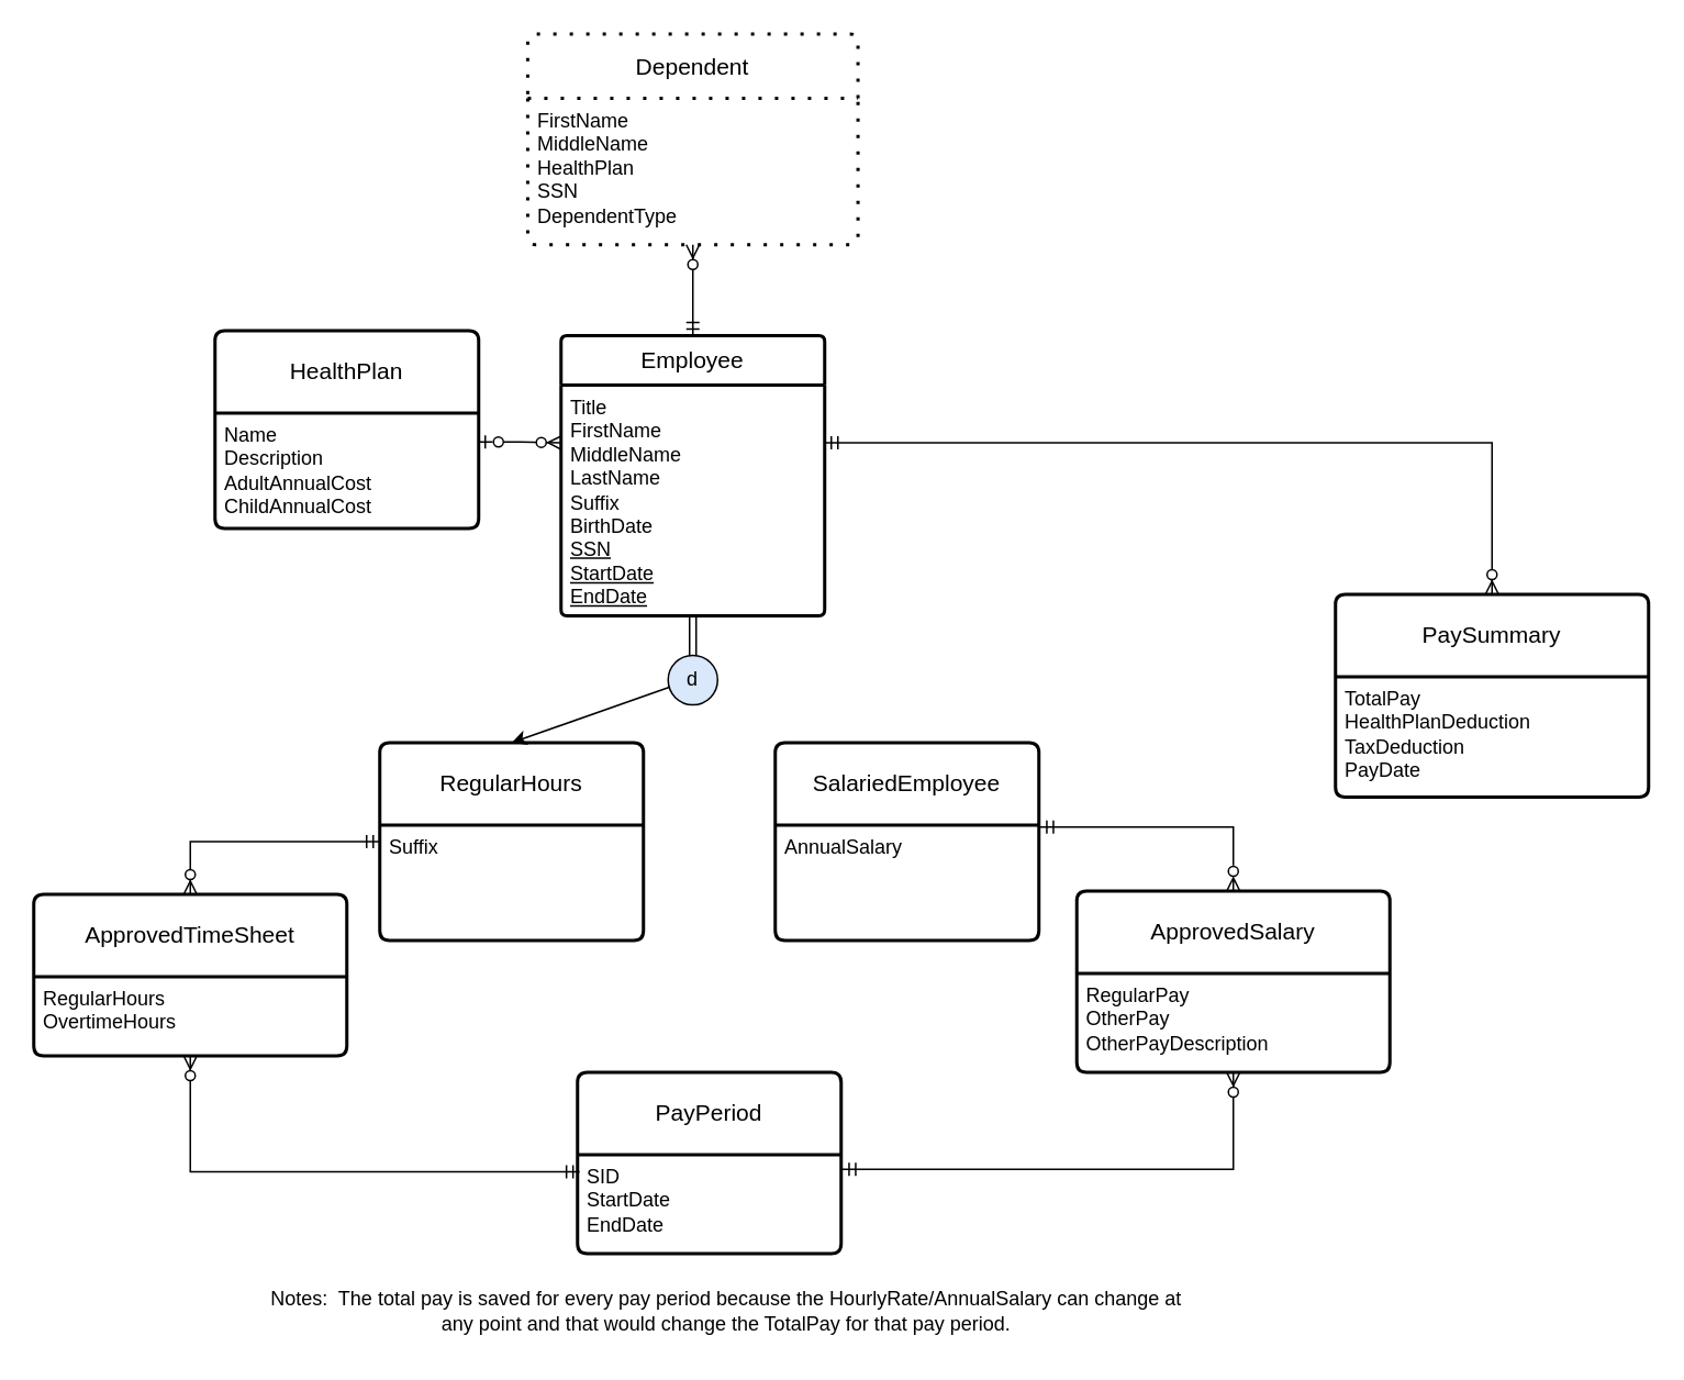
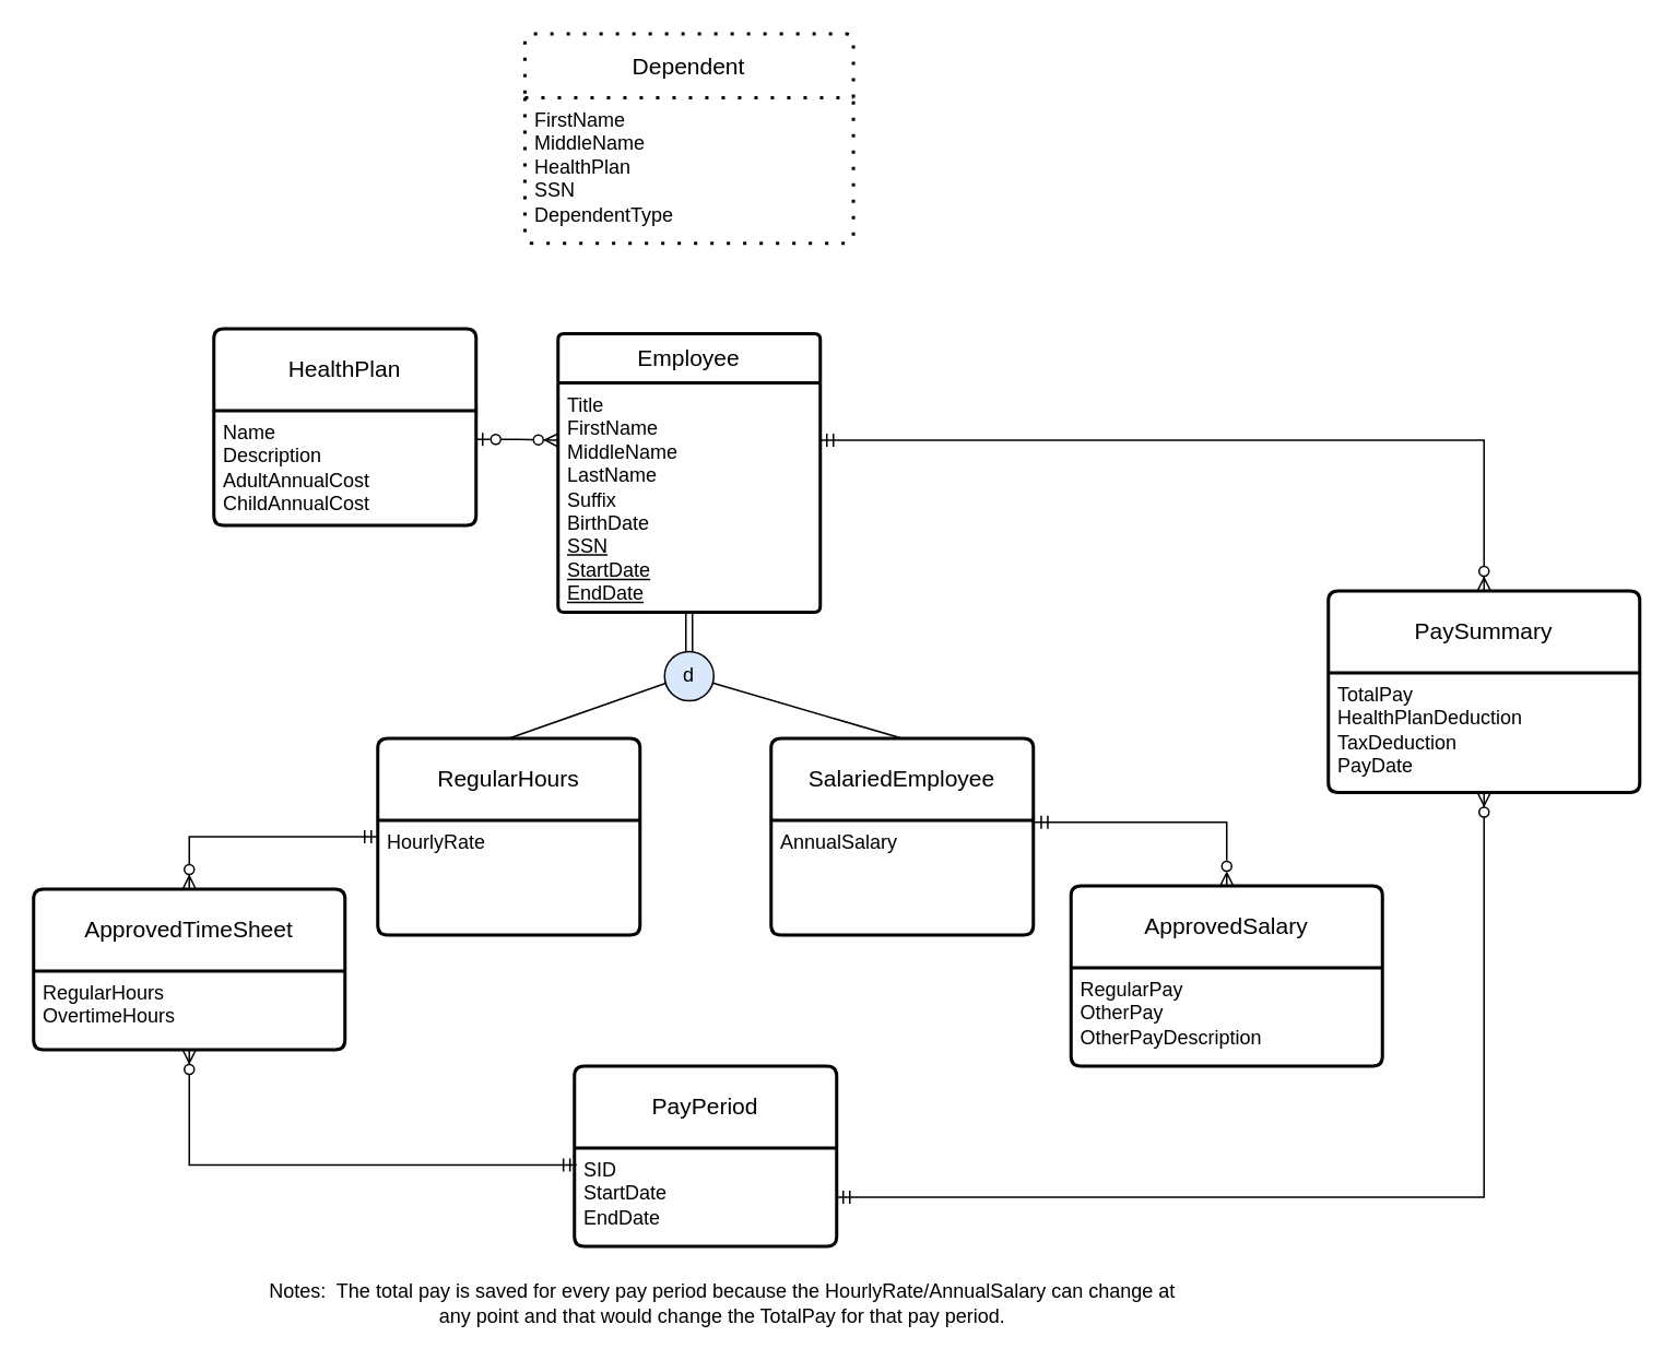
- <mxCell id="13" value="" style="edgeStyle=orthogonalEdgeStyle;fontSize=12;html=1;endArrow=ERzeroToMany;startArrow=ERmandOne;rounded=0;entryX=0.5;entryY=1;entryDx=0;entryDy=0;exitX=0.5;exitY=0;exitDx=0;exitDy=0;" parent="1" source="2" target="32" edge="1"><mxGeometry width="100" height="100" relative="1" as="geometry"><mxPoint x="710" y="210" as="sourcePoint" /><mxPoint x="420" y="155" as="targetPoint" /></mxGeometry></mxCell>
+ <mxCell id="11" value="" style="endArrow=none;html=1;rounded=0;entryX=0.5;entryY=0;entryDx=0;entryDy=0;" parent="1" source="10" target="7" edge="1"><mxGeometry width="50" height="50" relative="1" as="geometry"><mxPoint x="480" y="380" as="sourcePoint" /><mxPoint x="630" y="120" as="targetPoint" /></mxGeometry></mxCell>
- <mxCell id="12" value="" style="endArrow=classic;html=1;rounded=0;entryX=0.5;entryY=0;entryDx=0;entryDy=0;exitX=0.038;exitY=0.638;exitDx=0;exitDy=0;exitPerimeter=0;" parent="1" source="10" target="5" edge="1"><mxGeometry width="50" height="50" relative="1" as="geometry"><mxPoint x="444" y="426" as="sourcePoint" /><mxPoint x="560" y="460" as="targetPoint" /></mxGeometry></mxCell>
+ <mxCell id="12" value="" style="endArrow=none;html=1;rounded=0;entryX=0.5;entryY=0;entryDx=0;entryDy=0;exitX=0.038;exitY=0.638;exitDx=0;exitDy=0;exitPerimeter=0;" parent="1" source="10" target="5" edge="1"><mxGeometry width="50" height="50" relative="1" as="geometry"><mxPoint x="444" y="426" as="sourcePoint" /><mxPoint x="560" y="460" as="targetPoint" /></mxGeometry></mxCell>
- <mxCell id="6" value="Suffix" style="align=left;strokeColor=none;fillColor=none;spacingLeft=4;fontSize=12;verticalAlign=top;resizable=0;rotatable=0;part=1;html=1;" parent="5" vertex="1"><mxGeometry y="50" width="160" height="70" as="geometry" /></mxCell>
+ <mxCell id="6" value="HourlyRate" style="align=left;strokeColor=none;fillColor=none;spacingLeft=4;fontSize=12;verticalAlign=top;resizable=0;rotatable=0;part=1;html=1;" parent="5" vertex="1"><mxGeometry y="50" width="160" height="70" as="geometry" /></mxCell>
- <mxCell id="24" value="" style="edgeStyle=orthogonalEdgeStyle;fontSize=12;html=1;endArrow=ERzeroToMany;startArrow=ERmandOne;rounded=0;exitX=1.005;exitY=0.148;exitDx=0;exitDy=0;exitPerimeter=0;entryX=0.5;entryY=1;entryDx=0;entryDy=0;" parent="1" source="18" target="23" edge="1"><mxGeometry width="100" height="100" relative="1" as="geometry"><mxPoint x="361" y="722" as="sourcePoint" /><mxPoint x="125" y="650" as="targetPoint" /></mxGeometry></mxCell>
+ <mxCell id="29" value="" style="edgeStyle=orthogonalEdgeStyle;fontSize=12;html=1;endArrow=ERzeroToMany;startArrow=ERmandOne;rounded=0;exitX=1;exitY=0.5;exitDx=0;exitDy=0;entryX=0.5;entryY=1;entryDx=0;entryDy=0;" parent="1" source="18" target="28" edge="1"><mxGeometry width="100" height="100" relative="1" as="geometry"><mxPoint x="521" y="719" as="sourcePoint" /><mxPoint x="758" y="660" as="targetPoint" /></mxGeometry></mxCell>
